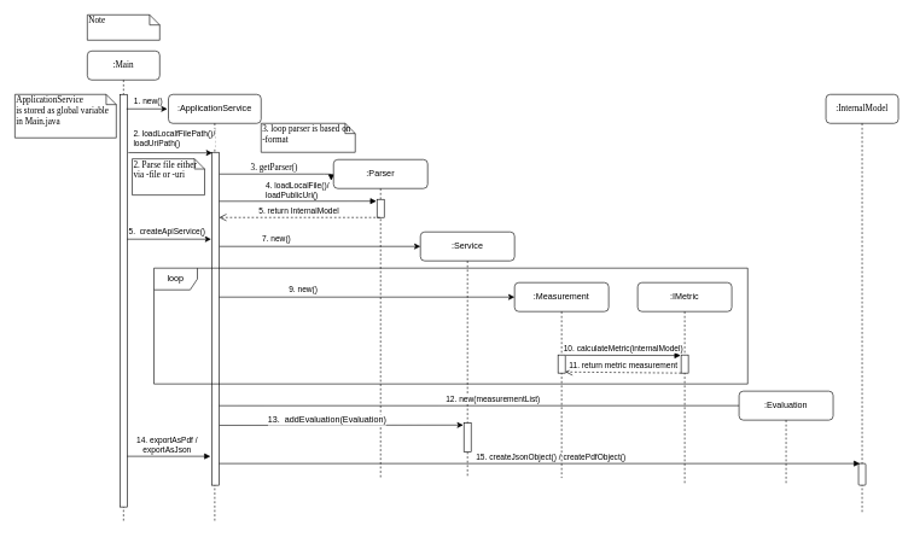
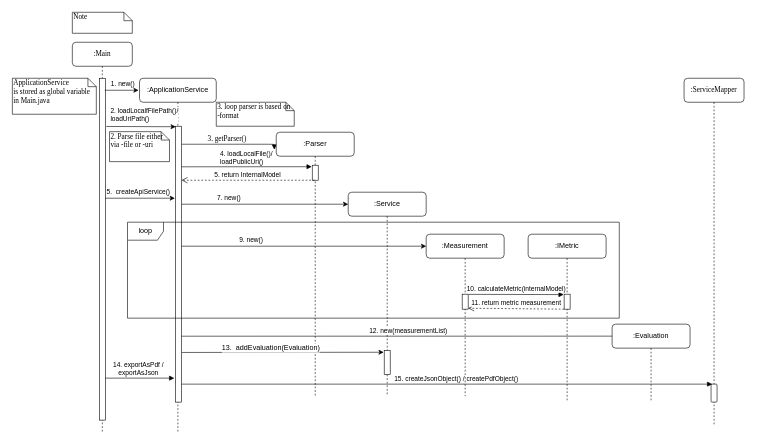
- <mxCell id="2" value=":InternalModel" style="shape=umlLifeline;perimeter=lifelinePerimeter;whiteSpace=wrap;html=1;container=1;collapsible=0;recursiveResize=0;outlineConnect=0;rounded=1;shadow=0;comic=0;labelBackgroundColor=none;strokeWidth=1;fontFamily=Verdana;fontSize=12;align=center;" parent="1" vertex="1"><mxGeometry x="1140" y="130" width="100" height="580" as="geometry" /></mxCell>
+ <mxCell id="2" value=":ServiceMapper" style="shape=umlLifeline;perimeter=lifelinePerimeter;whiteSpace=wrap;html=1;container=1;collapsible=0;recursiveResize=0;outlineConnect=0;rounded=1;shadow=0;comic=0;labelBackgroundColor=none;strokeWidth=1;fontFamily=Verdana;fontSize=12;align=center;" parent="1" vertex="1"><mxGeometry x="1140" y="130" width="100" height="580" as="geometry" /></mxCell>
